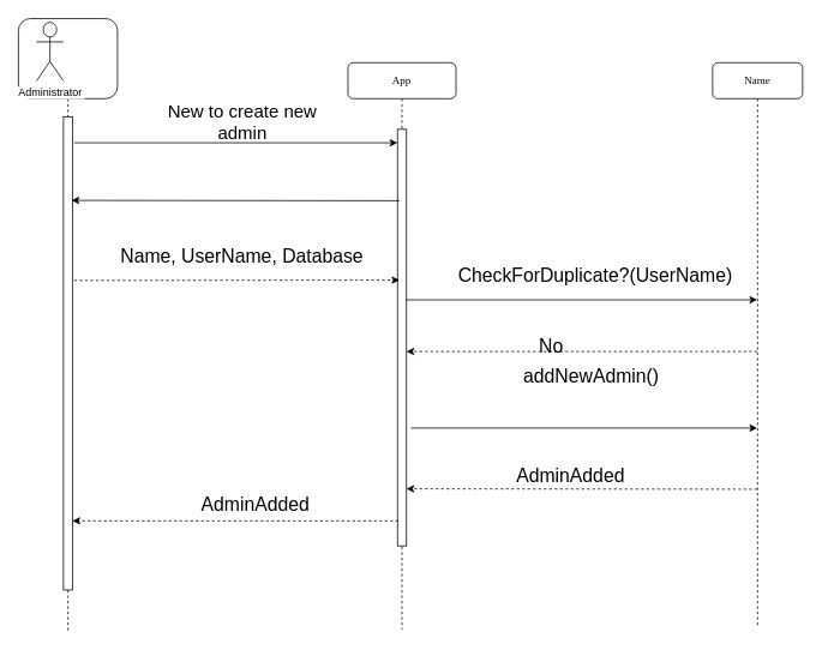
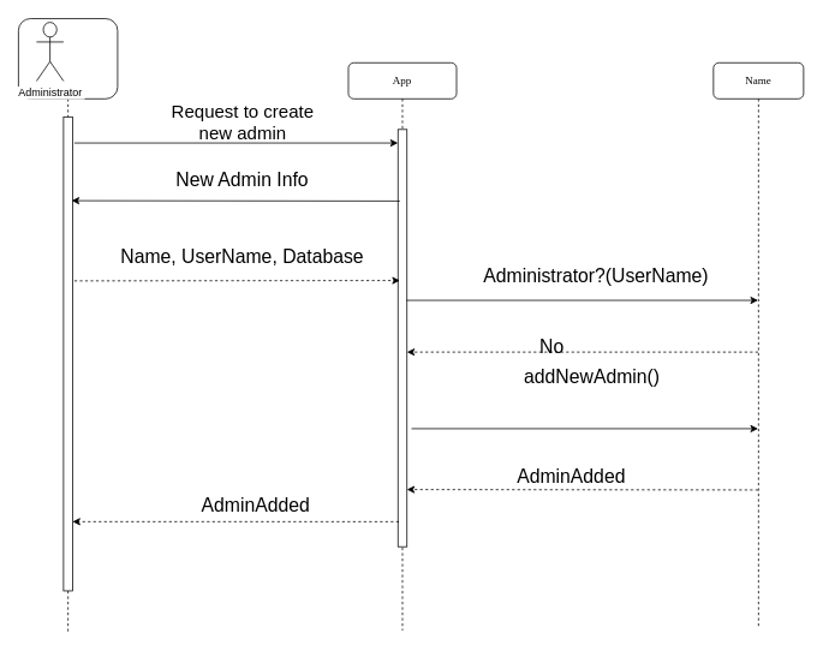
- <mxCell id="10" value="New to create new admin" style="text;html=1;strokeColor=none;fillColor=none;align=center;verticalAlign=middle;whiteSpace=wrap;rounded=0;fontSize=20;" vertex="1" parent="1"><mxGeometry x="168.5" y="124.5" width="200" height="18" as="geometry" /></mxCell>
+ <mxCell id="10" value="Request to create new admin" style="text;html=1;strokeColor=none;fillColor=none;align=center;verticalAlign=middle;whiteSpace=wrap;rounded=0;fontSize=20;" vertex="1" parent="1"><mxGeometry x="168.5" y="124.5" width="200" height="18" as="geometry" /></mxCell>
+ <mxCell id="12" value="New Admin Info" style="text;html=1;strokeColor=none;fillColor=none;align=center;verticalAlign=middle;whiteSpace=wrap;rounded=0;fontSize=21;" vertex="1" parent="1"><mxGeometry x="186" y="189" width="165" height="20" as="geometry" /></mxCell>
- <mxCell id="16" value="CheckForDuplicate?(UserName)" style="text;html=1;strokeColor=none;fillColor=none;align=center;verticalAlign=middle;whiteSpace=wrap;rounded=0;fontSize=21;" vertex="1" parent="1"><mxGeometry x="471" y="294.5" width="380" height="20" as="geometry" /></mxCell>
+ <mxCell id="16" value="Administrator?(UserName)" style="text;html=1;strokeColor=none;fillColor=none;align=center;verticalAlign=middle;whiteSpace=wrap;rounded=0;fontSize=21;" vertex="1" parent="1"><mxGeometry x="471" y="294.5" width="380" height="20" as="geometry" /></mxCell>
